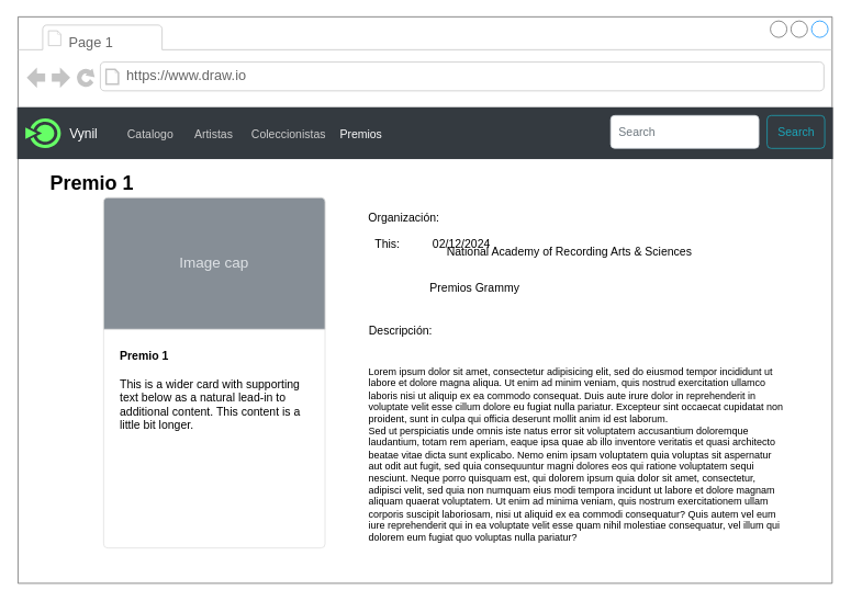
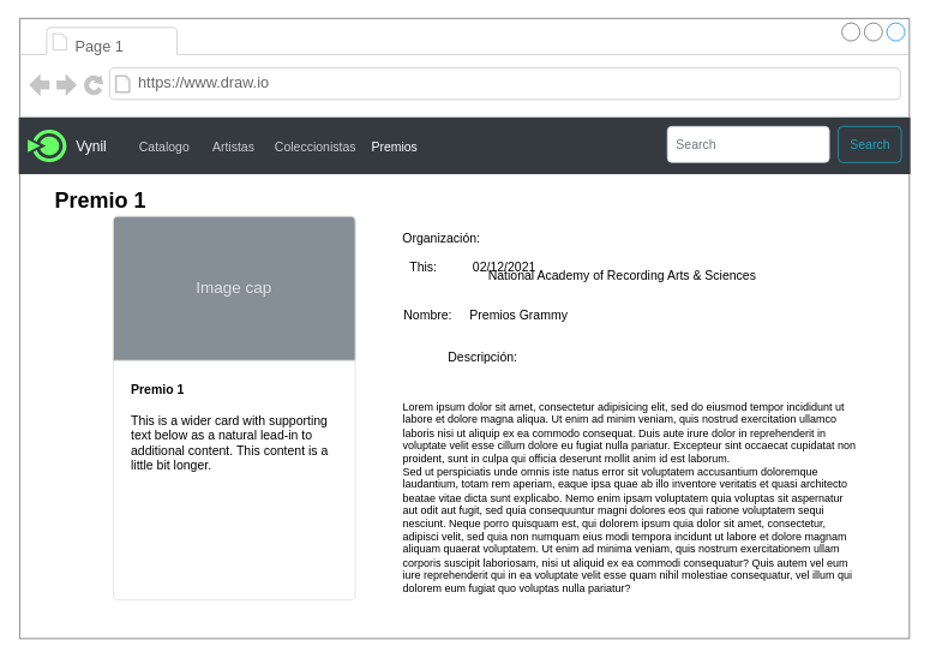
- <mxCell id="18" value="02/12/2024" style="fillColor=none;strokeColor=none;fontSize=14;align=center;" vertex="1" parent="2"><mxGeometry x="504" y="256" width="70" height="40" as="geometry" /></mxCell>
+ <mxCell id="18" value="02/12/2021" style="fillColor=none;strokeColor=none;fontSize=14;align=center;" vertex="1" parent="2"><mxGeometry x="504" y="256" width="70" height="40" as="geometry" /></mxCell>
+ <mxCell id="21" value="Nombre: " style="fillColor=none;strokeColor=none;fontSize=14;align=center;" vertex="1" parent="2"><mxGeometry x="419" y="309" width="70" height="40" as="geometry" /></mxCell>
- <mxCell id="20" value="Descripción:" style="fillColor=none;strokeColor=none;fontSize=14;align=center;" vertex="1" parent="2"><mxGeometry x="430" y="361" width="70" height="40" as="geometry" /></mxCell>
+ <mxCell id="20" value="Descripción:" style="fillColor=none;strokeColor=none;fontSize=14;align=center;" vertex="1" parent="2"><mxGeometry x="480" y="356" width="70" height="40" as="geometry" /></mxCell>
